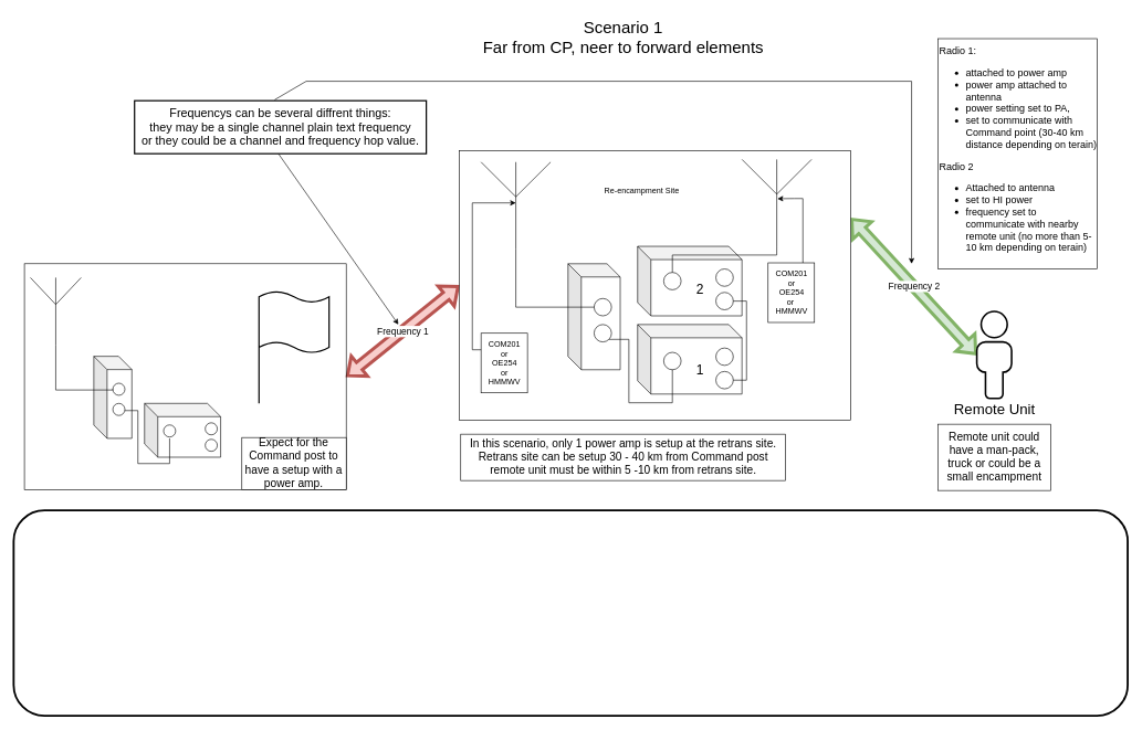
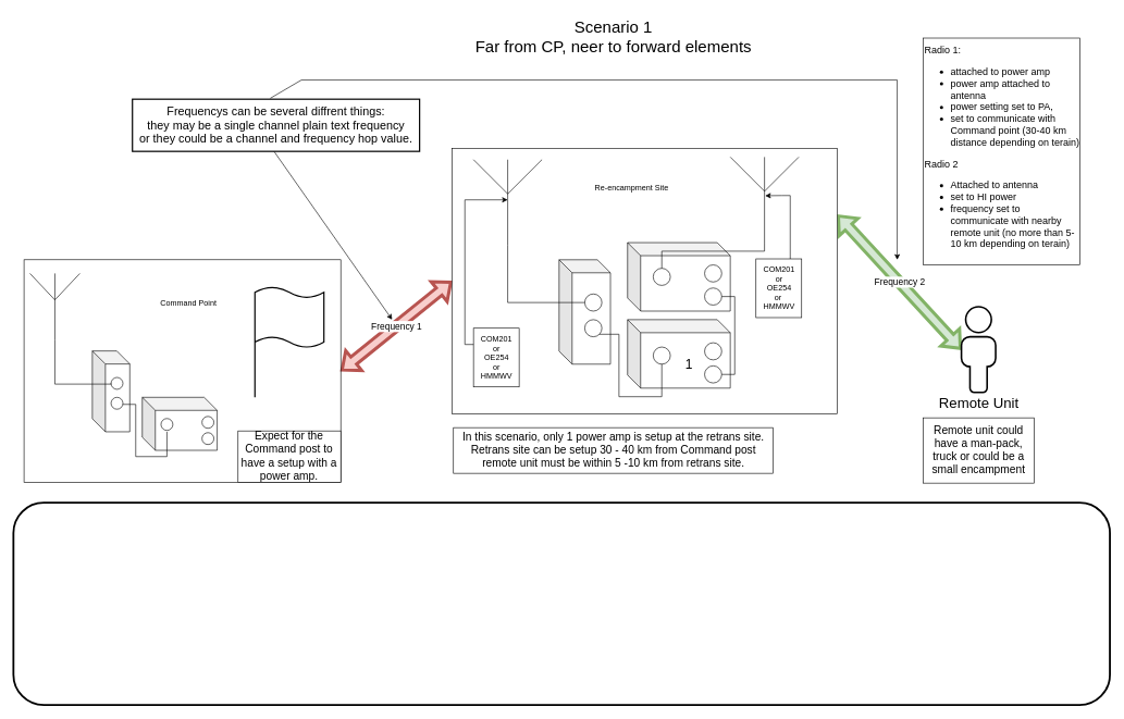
- <mxCell id="33" value="&lt;font style=&quot;font-size: 20px;&quot;&gt;2&lt;/font&gt;" style="text;html=1;align=center;verticalAlign=middle;resizable=0;points=[];autosize=1;strokeColor=none;fillColor=none;container=0;" parent="1" vertex="1"><mxGeometry x="1039.656" y="414.668" width="30" height="40" as="geometry" /></mxCell>
+ <mxCell id="40" value="Command Point" style="text;html=1;align=center;verticalAlign=middle;resizable=0;points=[];autosize=1;strokeColor=none;fillColor=none;container=0;" parent="1" vertex="1"><mxGeometry x="233.256" y="449.702" width="110" height="30" as="geometry" /></mxCell>
